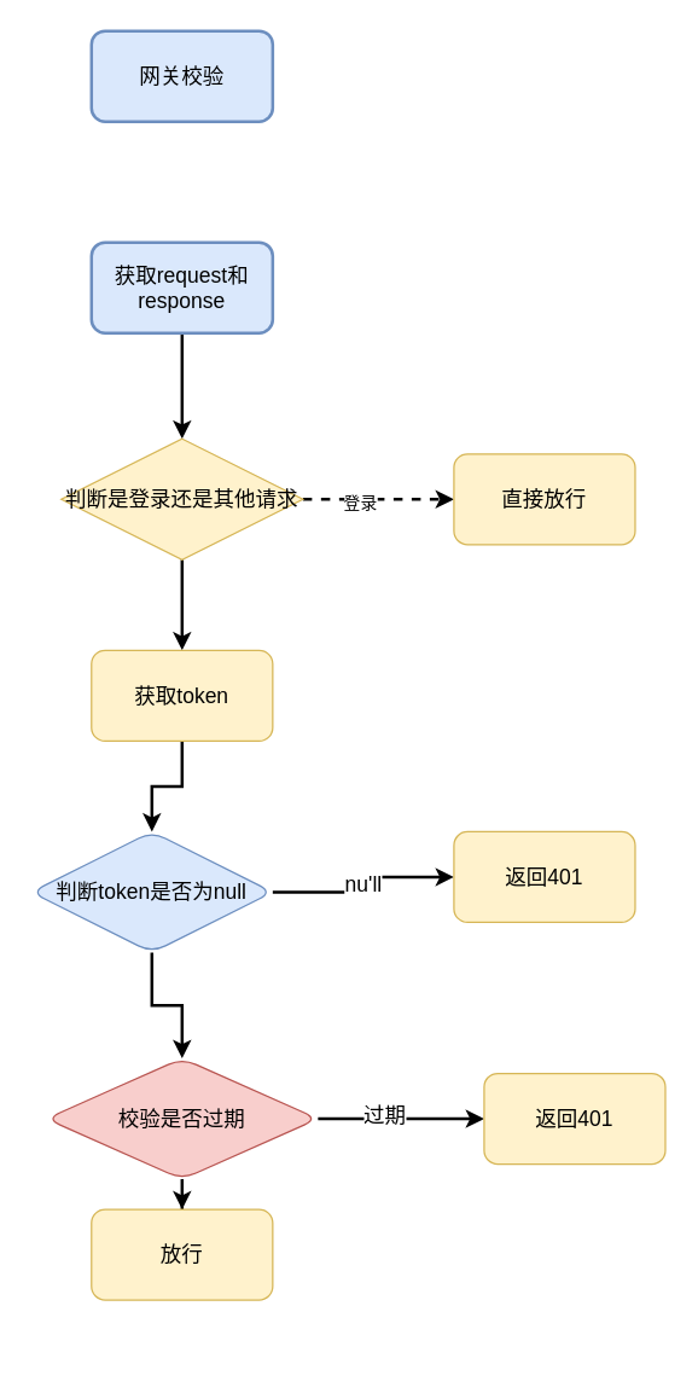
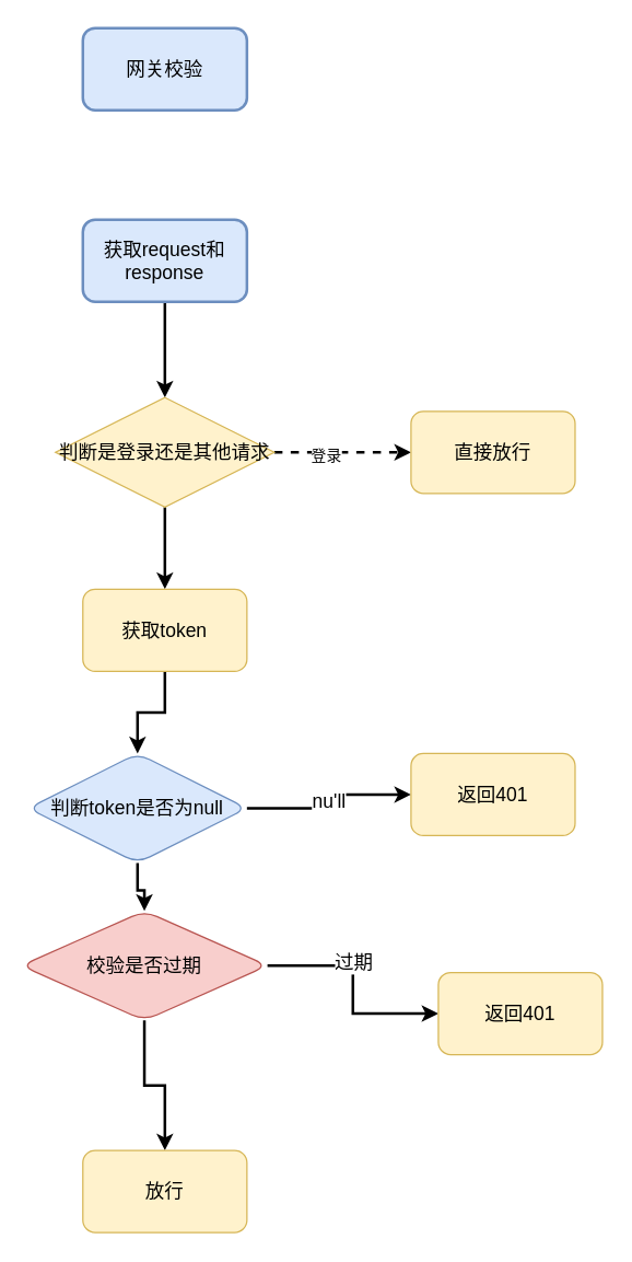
- <mxCell id="19" value="校验是否过期" style="rhombus;whiteSpace=wrap;html=1;fontSize=14;fillColor=#f8cecc;strokeColor=#b85450;rounded=1;" vertex="1" parent="1"><mxGeometry x="30" y="700" width="180" height="80" as="geometry" /></mxCell>
+ <mxCell id="19" value="校验是否过期" style="rhombus;whiteSpace=wrap;html=1;fontSize=14;fillColor=#f8cecc;strokeColor=#b85450;rounded=1;" vertex="1" parent="1"><mxGeometry x="15" y="665" width="180" height="80" as="geometry" /></mxCell>
- <mxCell id="21" value="放行" style="whiteSpace=wrap;html=1;fontSize=14;fillColor=#fff2cc;strokeColor=#d6b656;rounded=1;" vertex="1" parent="1"><mxGeometry x="60" y="800" width="120" height="60" as="geometry" /></mxCell>
+ <mxCell id="21" value="放行" style="whiteSpace=wrap;html=1;fontSize=14;fillColor=#fff2cc;strokeColor=#d6b656;rounded=1;" vertex="1" parent="1"><mxGeometry x="60" y="840" width="120" height="60" as="geometry" /></mxCell>
